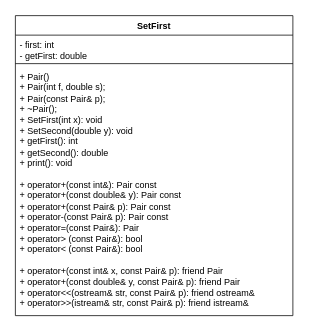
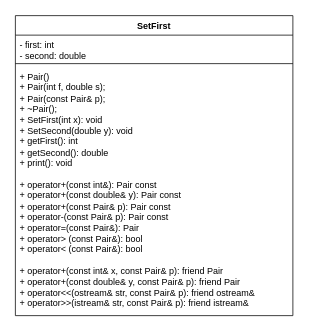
- <mxCell id="3" value="- first: int&lt;div&gt;- getFirst: double&lt;/div&gt;" style="text;strokeColor=none;fillColor=none;align=left;verticalAlign=top;spacingLeft=4;spacingRight=4;overflow=hidden;rotatable=0;points=[[0,0.5],[1,0.5]];portConstraint=eastwest;whiteSpace=wrap;html=1;" parent="2" vertex="1"><mxGeometry y="26" width="370" height="34" as="geometry" /></mxCell>
+ <mxCell id="3" value="- first: int&lt;div&gt;- second: double&lt;/div&gt;" style="text;strokeColor=none;fillColor=none;align=left;verticalAlign=top;spacingLeft=4;spacingRight=4;overflow=hidden;rotatable=0;points=[[0,0.5],[1,0.5]];portConstraint=eastwest;whiteSpace=wrap;html=1;" parent="2" vertex="1"><mxGeometry y="26" width="370" height="34" as="geometry" /></mxCell>
